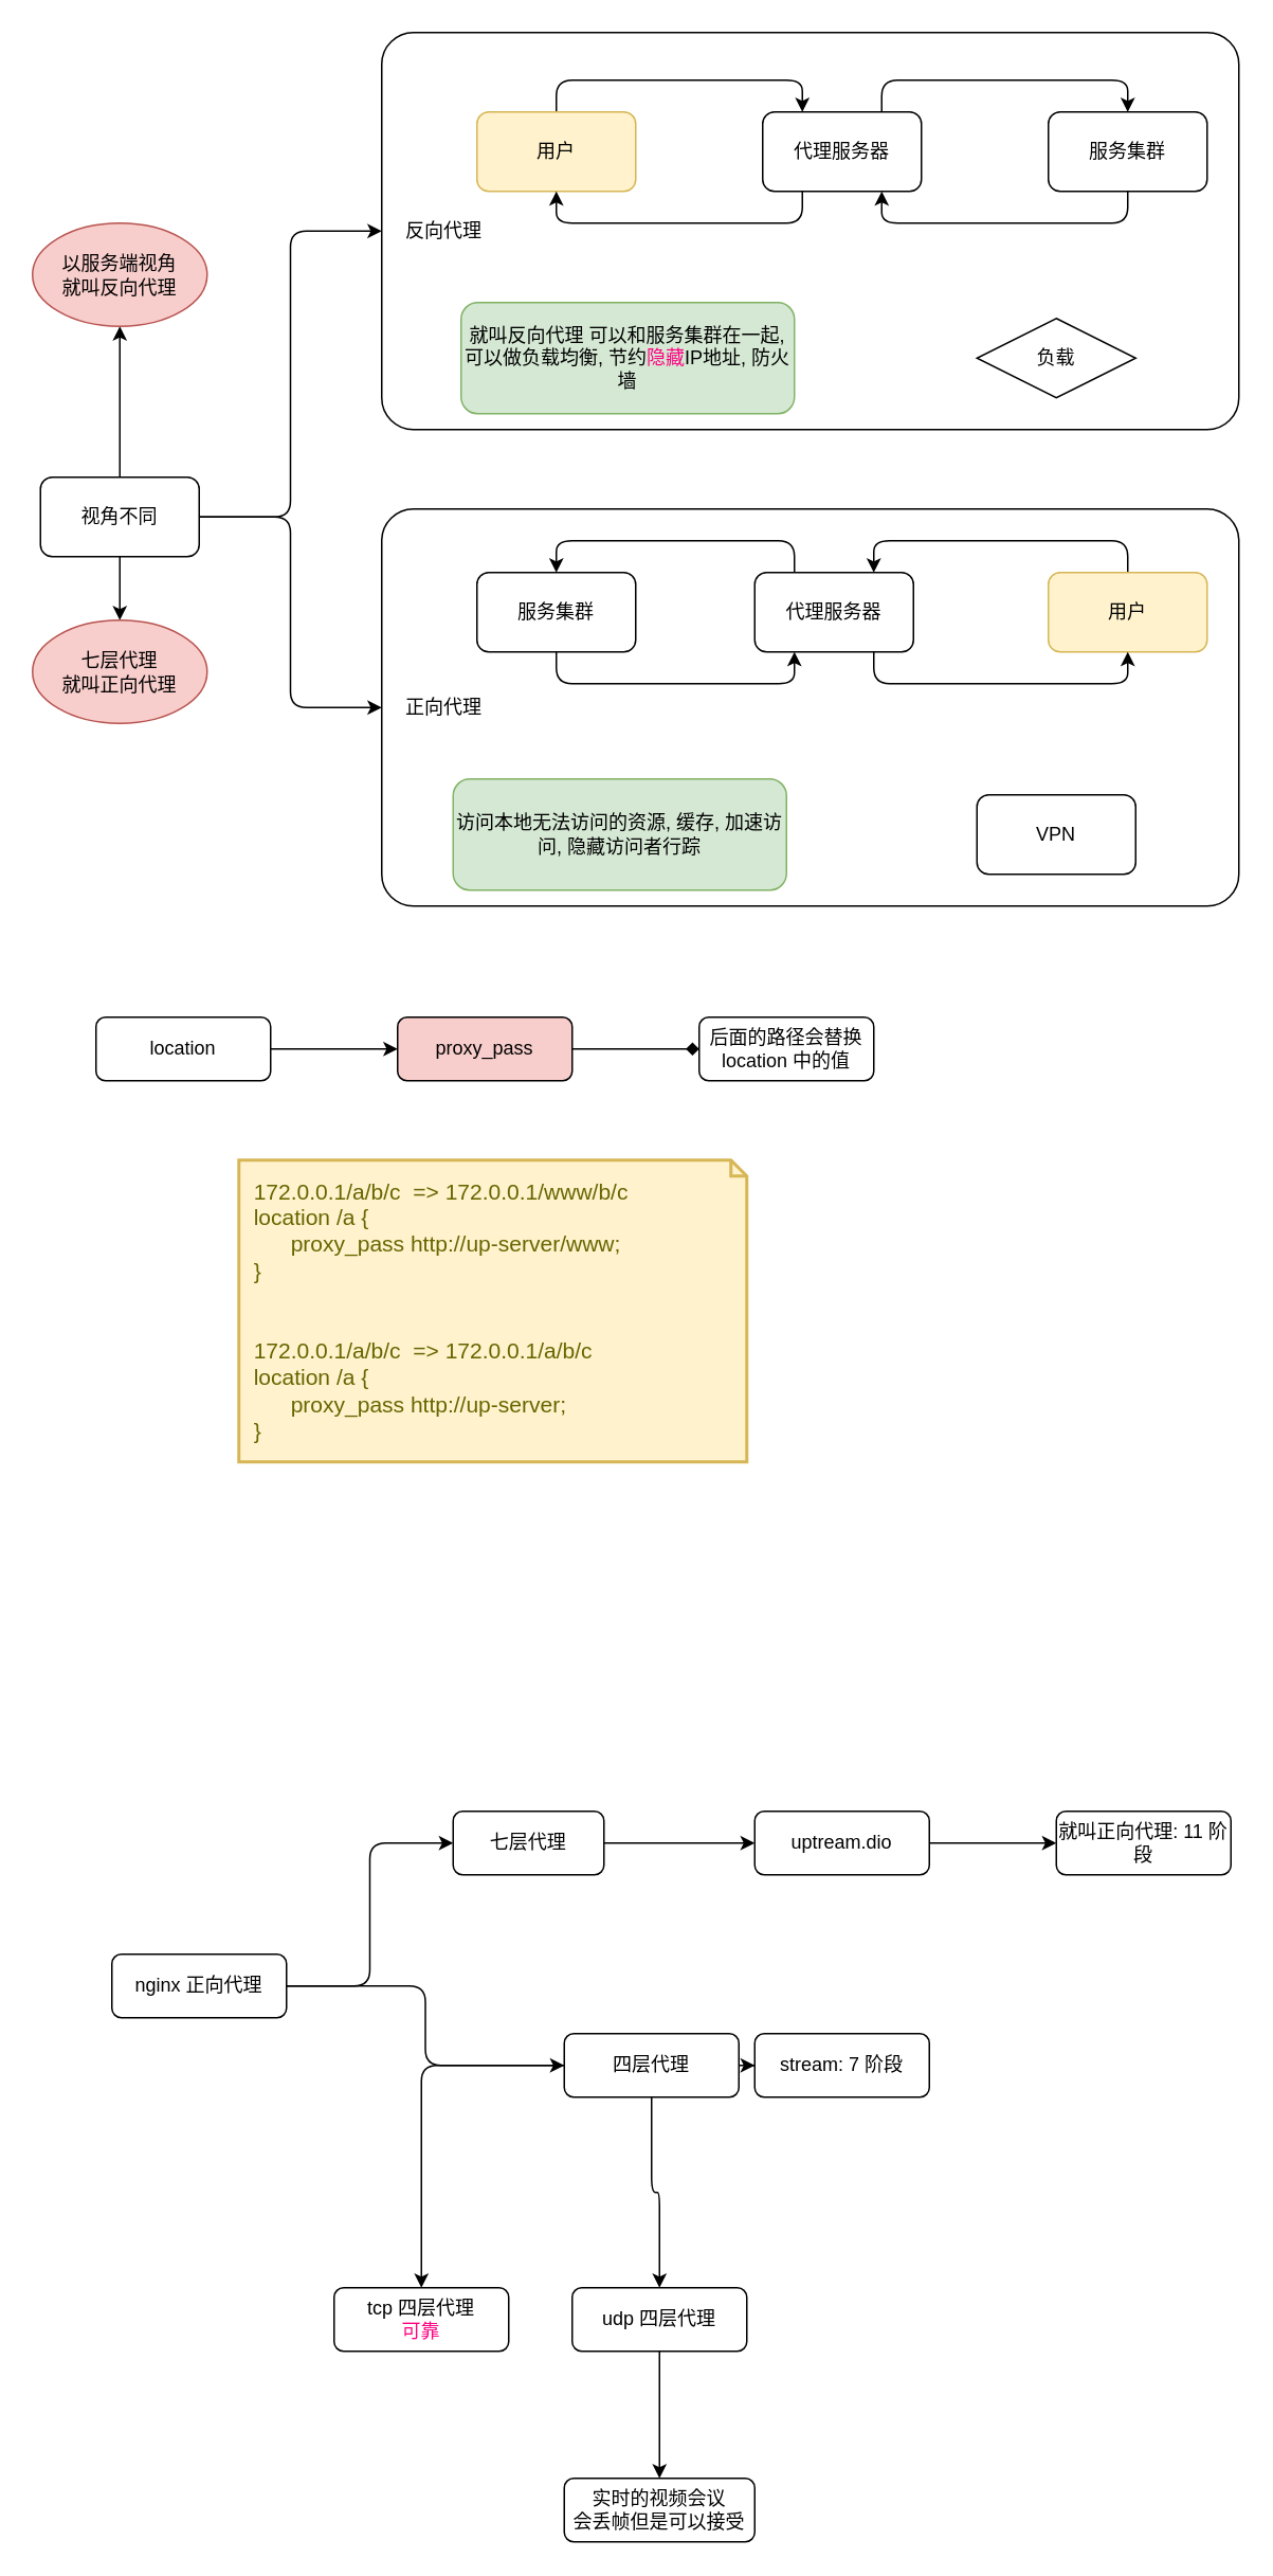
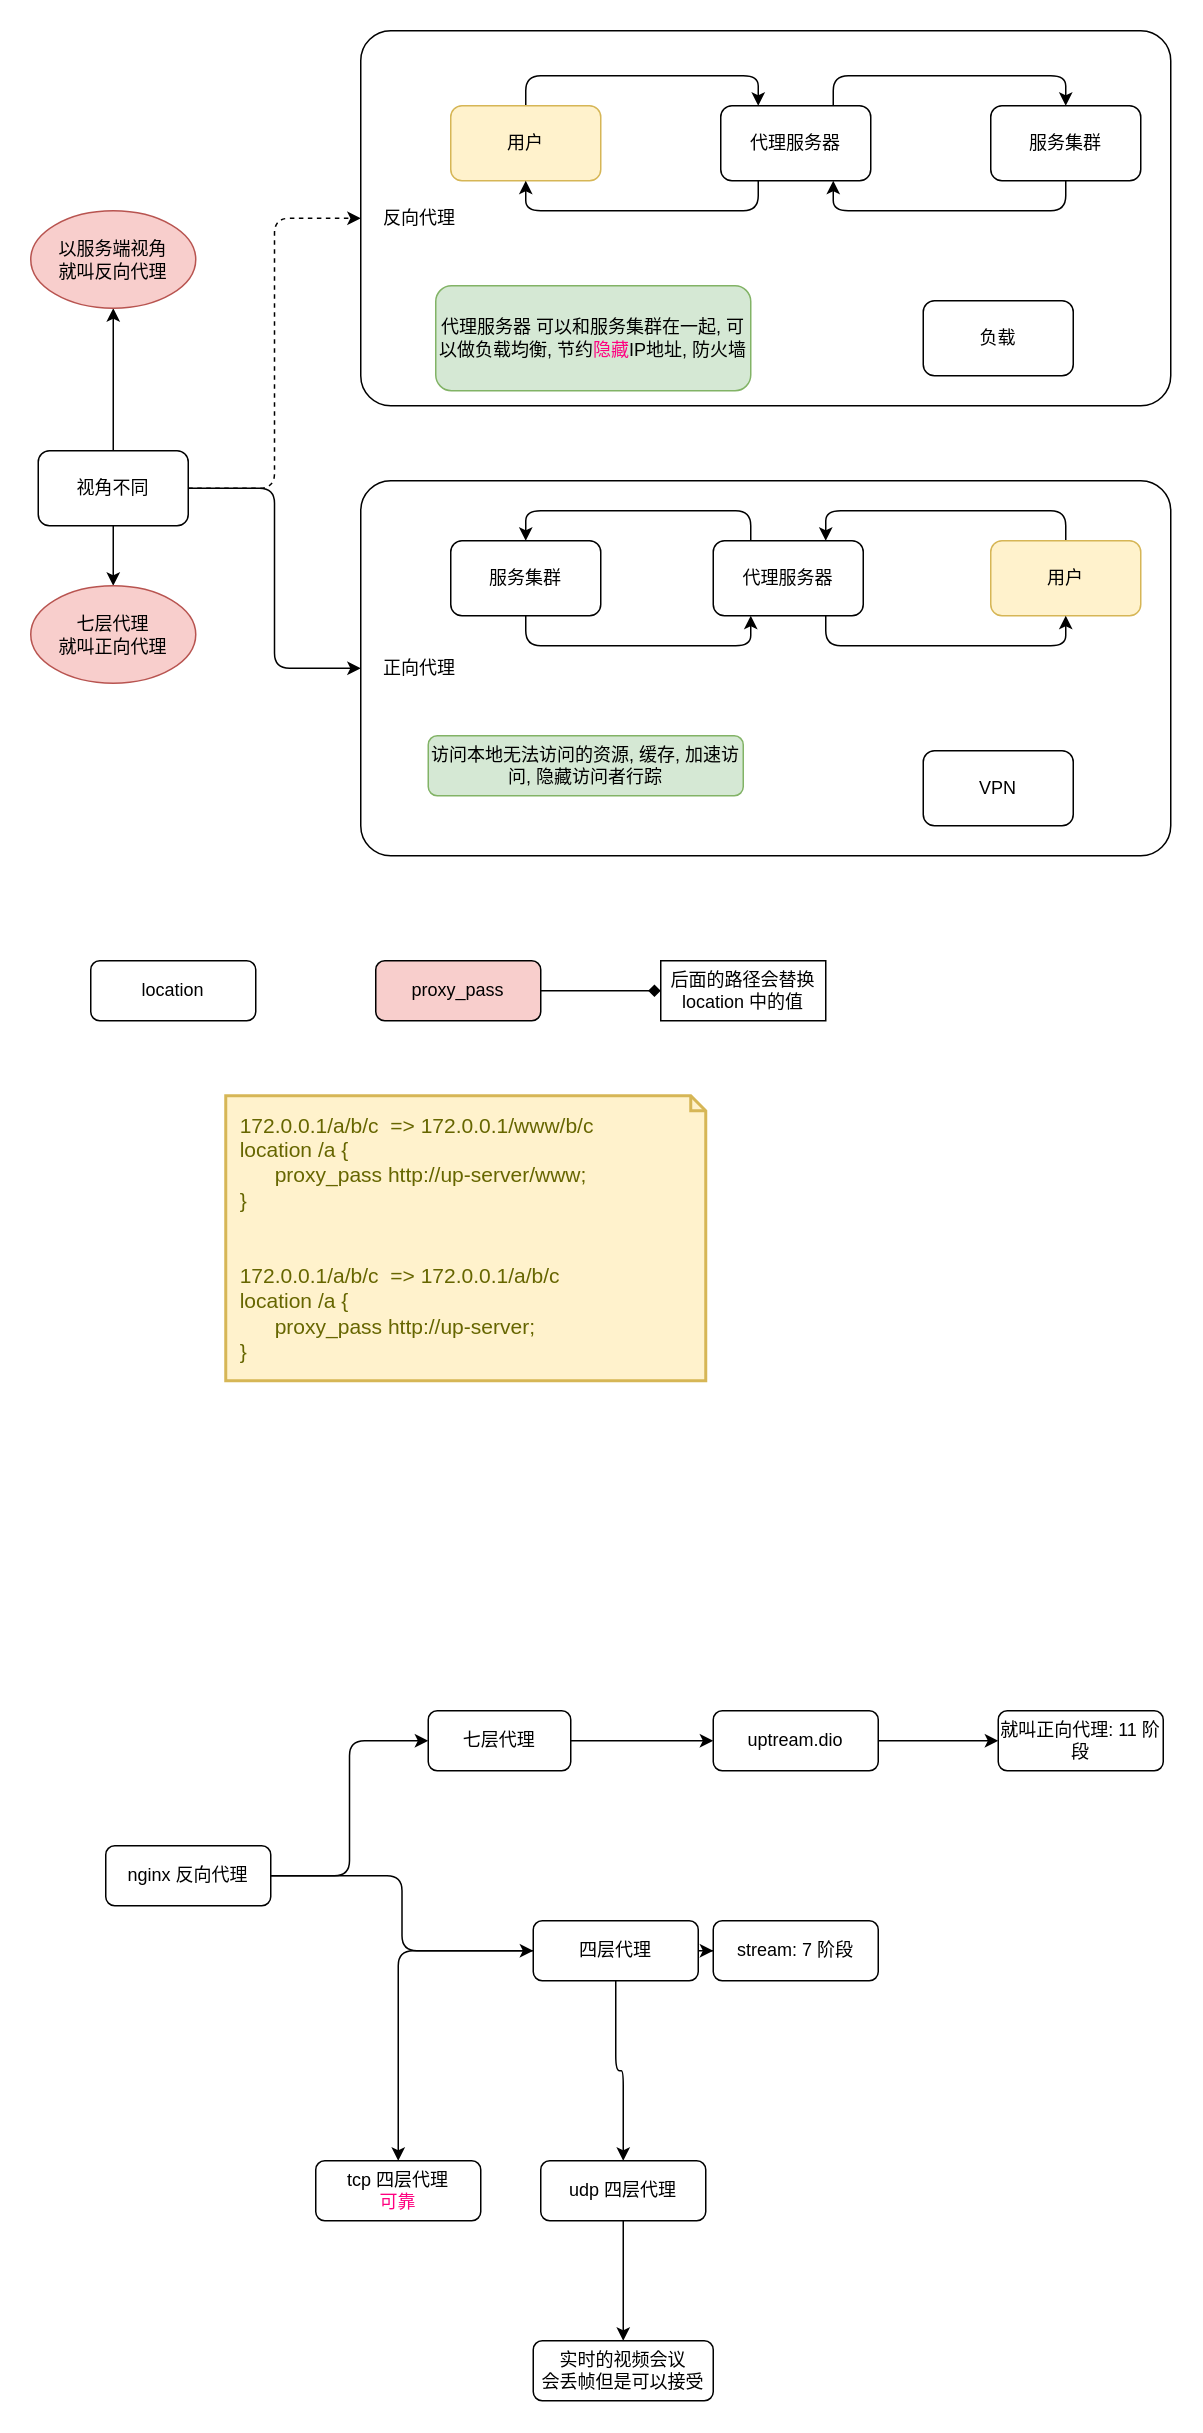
- <mxCell id="21" style="edgeStyle=orthogonalEdgeStyle;rounded=1;orthogonalLoop=1;jettySize=auto;html=1;entryX=0;entryY=0.5;entryDx=0;entryDy=0;" parent="1" source="25" target="2" edge="1"><mxGeometry relative="1" as="geometry" /></mxCell>
+ <mxCell id="21" style="edgeStyle=orthogonalEdgeStyle;rounded=1;orthogonalLoop=1;jettySize=auto;html=1;entryX=0;entryY=0.5;entryDx=0;entryDy=0;dashed=1;" parent="1" source="25" target="2" edge="1"><mxGeometry relative="1" as="geometry" /></mxCell>
- <mxCell id="10" value="就叫反向代理 可以和服务集群在一起, 可以做负载均衡, 节约&lt;font color=&quot;#ff0080&quot;&gt;隐藏&lt;/font&gt;IP地址, 防火墙" style="rounded=1;whiteSpace=wrap;html=1;fillColor=#d5e8d4;strokeColor=#82b366;" parent="1" vertex="1"><mxGeometry x="290" y="190" width="210" height="70" as="geometry" /></mxCell>
+ <mxCell id="10" value="代理服务器 可以和服务集群在一起, 可以做负载均衡, 节约&lt;font color=&quot;#ff0080&quot;&gt;隐藏&lt;/font&gt;IP地址, 防火墙" style="rounded=1;whiteSpace=wrap;html=1;fillColor=#d5e8d4;strokeColor=#82b366;" parent="1" vertex="1"><mxGeometry x="290" y="190" width="210" height="70" as="geometry" /></mxCell>
- <mxCell id="28" value="负载" style="rhombus;whiteSpace=wrap;html=1;" parent="1" vertex="1"><mxGeometry x="615" y="200" width="100" height="50" as="geometry" /></mxCell>
+ <mxCell id="28" value="负载" style="rounded=1;whiteSpace=wrap;html=1;" parent="1" vertex="1"><mxGeometry x="615" y="200" width="100" height="50" as="geometry" /></mxCell>
- <mxCell id="12" value="访问本地无法访问的资源, 缓存, 加速访问, 隐藏访问者行踪" style="rounded=1;whiteSpace=wrap;html=1;fillColor=#d5e8d4;strokeColor=#82b366;" parent="1" vertex="1"><mxGeometry x="285" y="490" width="210" height="70" as="geometry" /></mxCell>
+ <mxCell id="12" value="访问本地无法访问的资源, 缓存, 加速访问, 隐藏访问者行踪" style="rounded=1;whiteSpace=wrap;html=1;fillColor=#d5e8d4;strokeColor=#82b366;" parent="1" vertex="1"><mxGeometry x="285" y="490" width="210" height="40" as="geometry" /></mxCell>
- <mxCell id="29" value="" style="edgeStyle=orthogonalEdgeStyle;rounded=0;orthogonalLoop=1;jettySize=auto;html=1;" edge="1" parent="1" source="30" target="32"><mxGeometry relative="1" as="geometry" /></mxCell>
- <mxCell id="33" value="后面的路径会替换location 中的值" style="rounded=1;whiteSpace=wrap;html=1;" vertex="1" parent="1"><mxGeometry x="440" y="640" width="110" height="40" as="geometry" /></mxCell>
+ <mxCell id="33" value="后面的路径会替换location 中的值" style="whiteSpace=wrap;html=1;rounded=0;" vertex="1" parent="1"><mxGeometry x="440" y="640" width="110" height="40" as="geometry" /></mxCell>
- <mxCell id="37" value="nginx 正向代理" style="rounded=1;whiteSpace=wrap;html=1;" vertex="1" parent="1"><mxGeometry x="70" y="1230" width="110" height="40" as="geometry" /></mxCell>
+ <mxCell id="37" value="nginx 反向代理" style="rounded=1;whiteSpace=wrap;html=1;" vertex="1" parent="1"><mxGeometry x="70" y="1230" width="110" height="40" as="geometry" /></mxCell>
